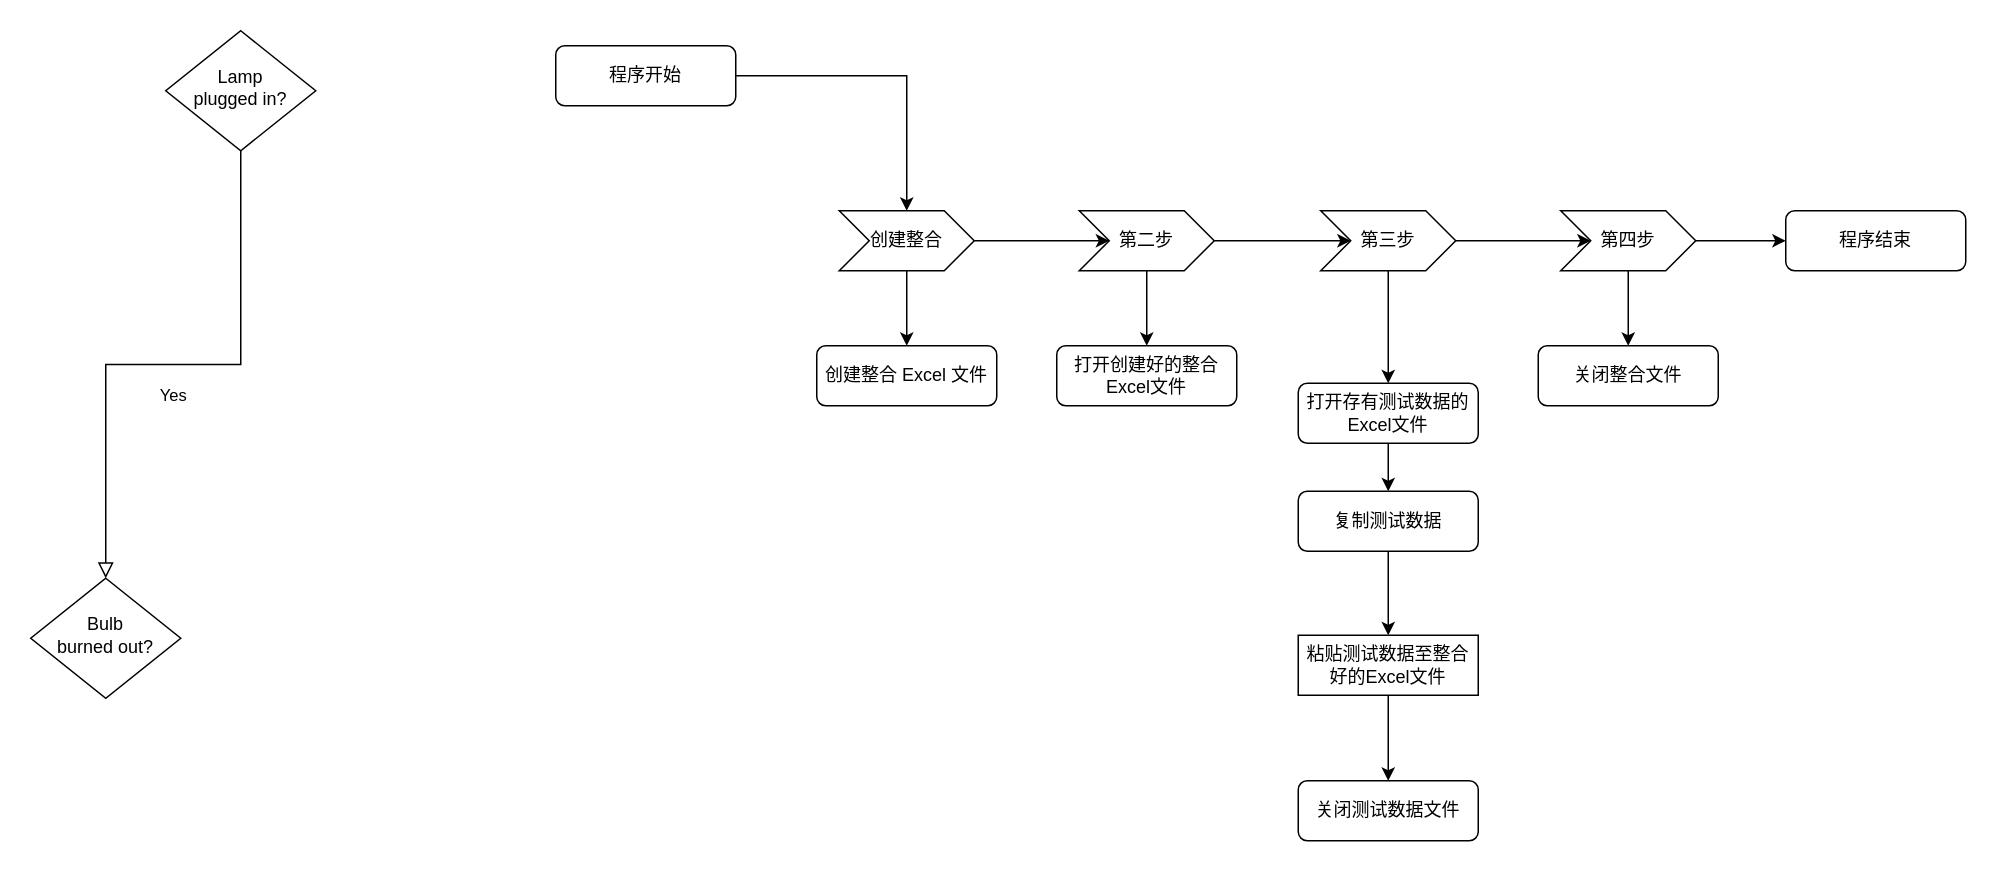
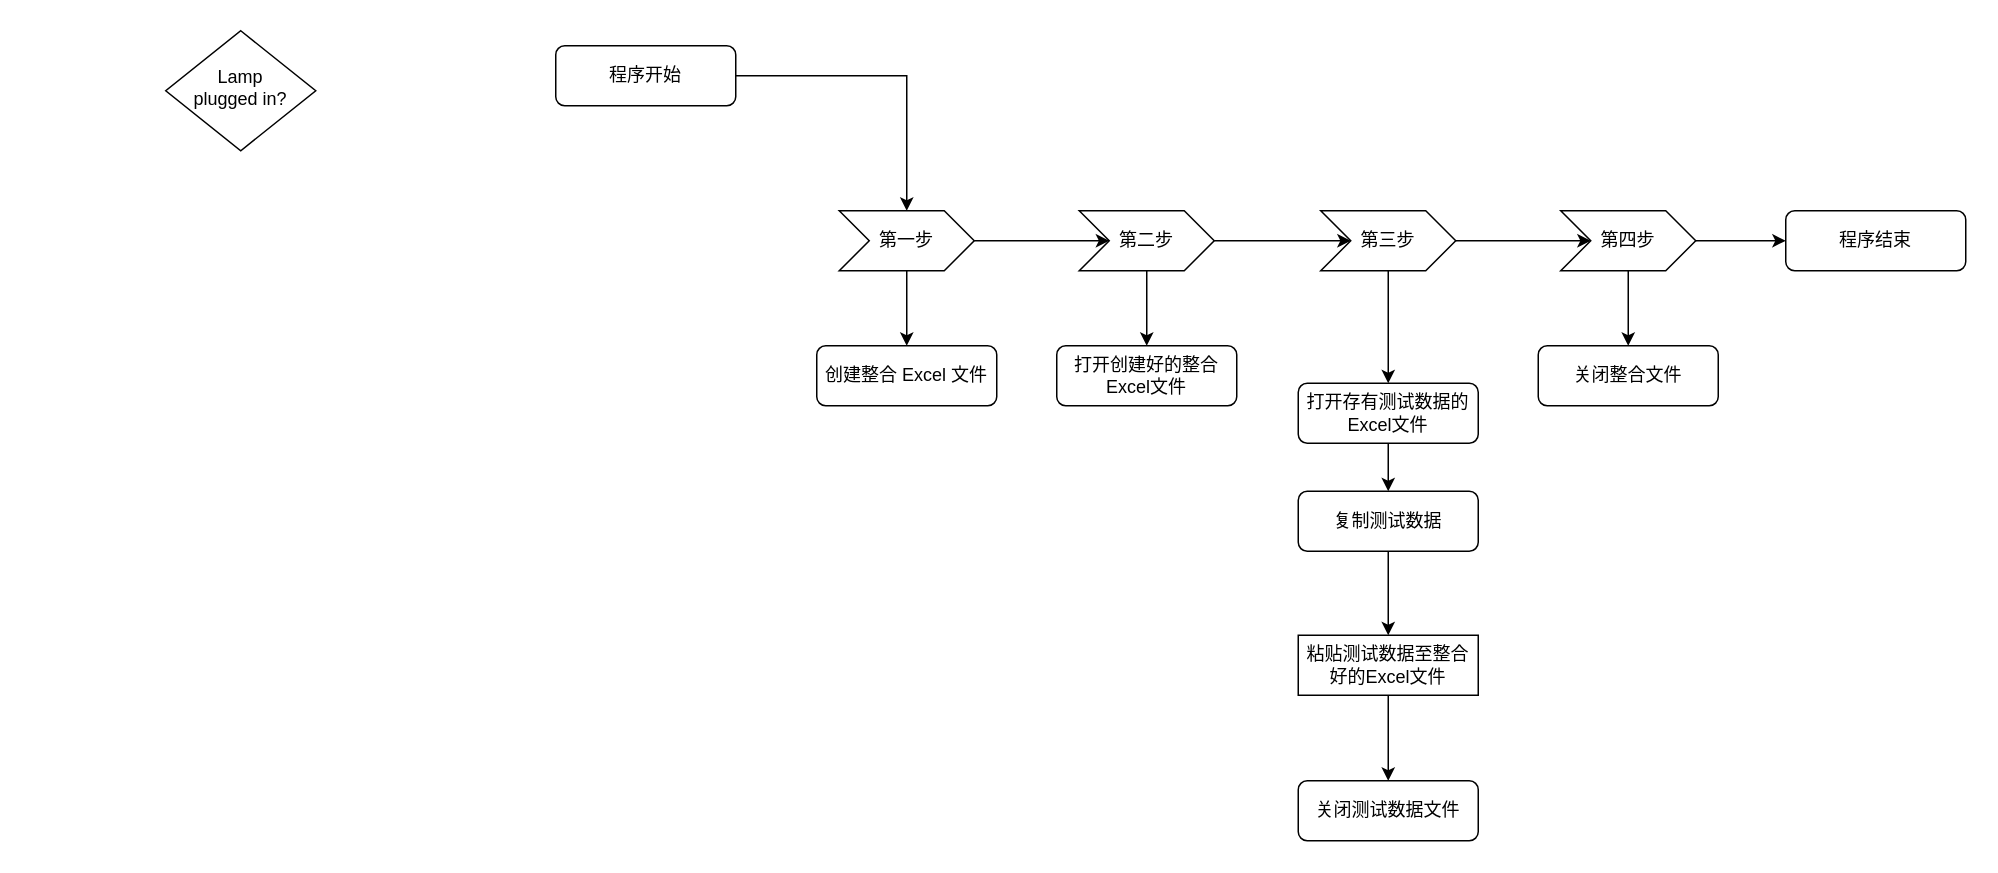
- <mxCell id="18" value="创建整合" style="shape=step;perimeter=stepPerimeter;whiteSpace=wrap;html=1;fixedSize=1;" vertex="1" parent="1"><mxGeometry x="559" y="140" width="90" height="40" as="geometry" /></mxCell>
+ <mxCell id="18" value="第一步" style="shape=step;perimeter=stepPerimeter;whiteSpace=wrap;html=1;fixedSize=1;" vertex="1" parent="1"><mxGeometry x="559" y="140" width="90" height="40" as="geometry" /></mxCell>
- <mxCell id="4" value="Yes" style="rounded=0;html=1;jettySize=auto;orthogonalLoop=1;fontSize=11;endArrow=block;endFill=0;endSize=8;strokeWidth=1;shadow=0;labelBackgroundColor=none;edgeStyle=orthogonalEdgeStyle;" parent="1" source="5" target="7" edge="1"><mxGeometry y="20" relative="1" as="geometry"><mxPoint as="offset" /></mxGeometry></mxCell>
- <mxCell id="7" value="Bulb&lt;br&gt;burned out?" style="rhombus;whiteSpace=wrap;html=1;shadow=0;fontFamily=Helvetica;fontSize=12;align=center;strokeWidth=1;spacing=6;spacingTop=-4;" parent="1" vertex="1"><mxGeometry x="20" y="385" width="100" height="80" as="geometry" /></mxCell>
